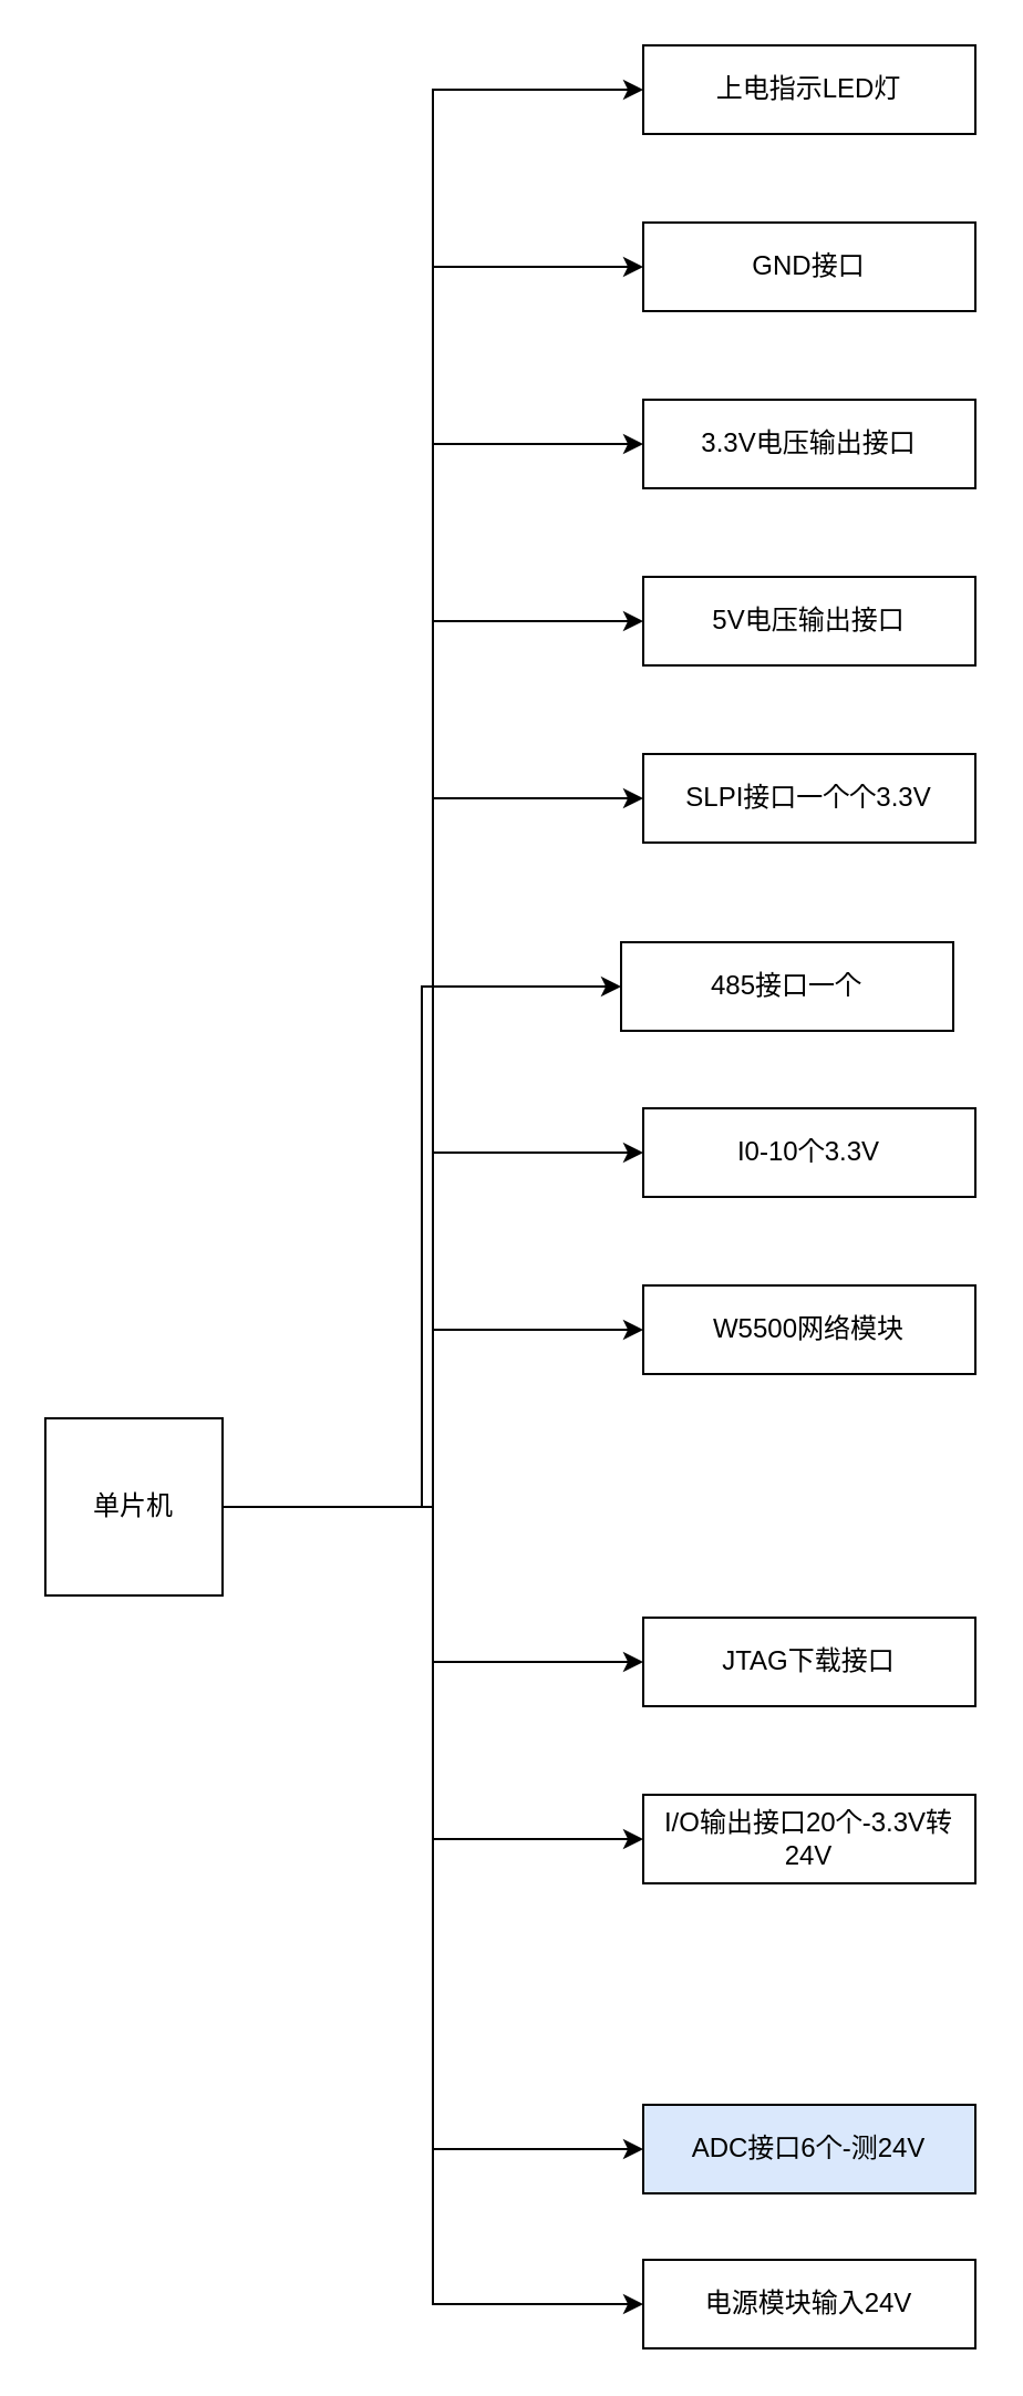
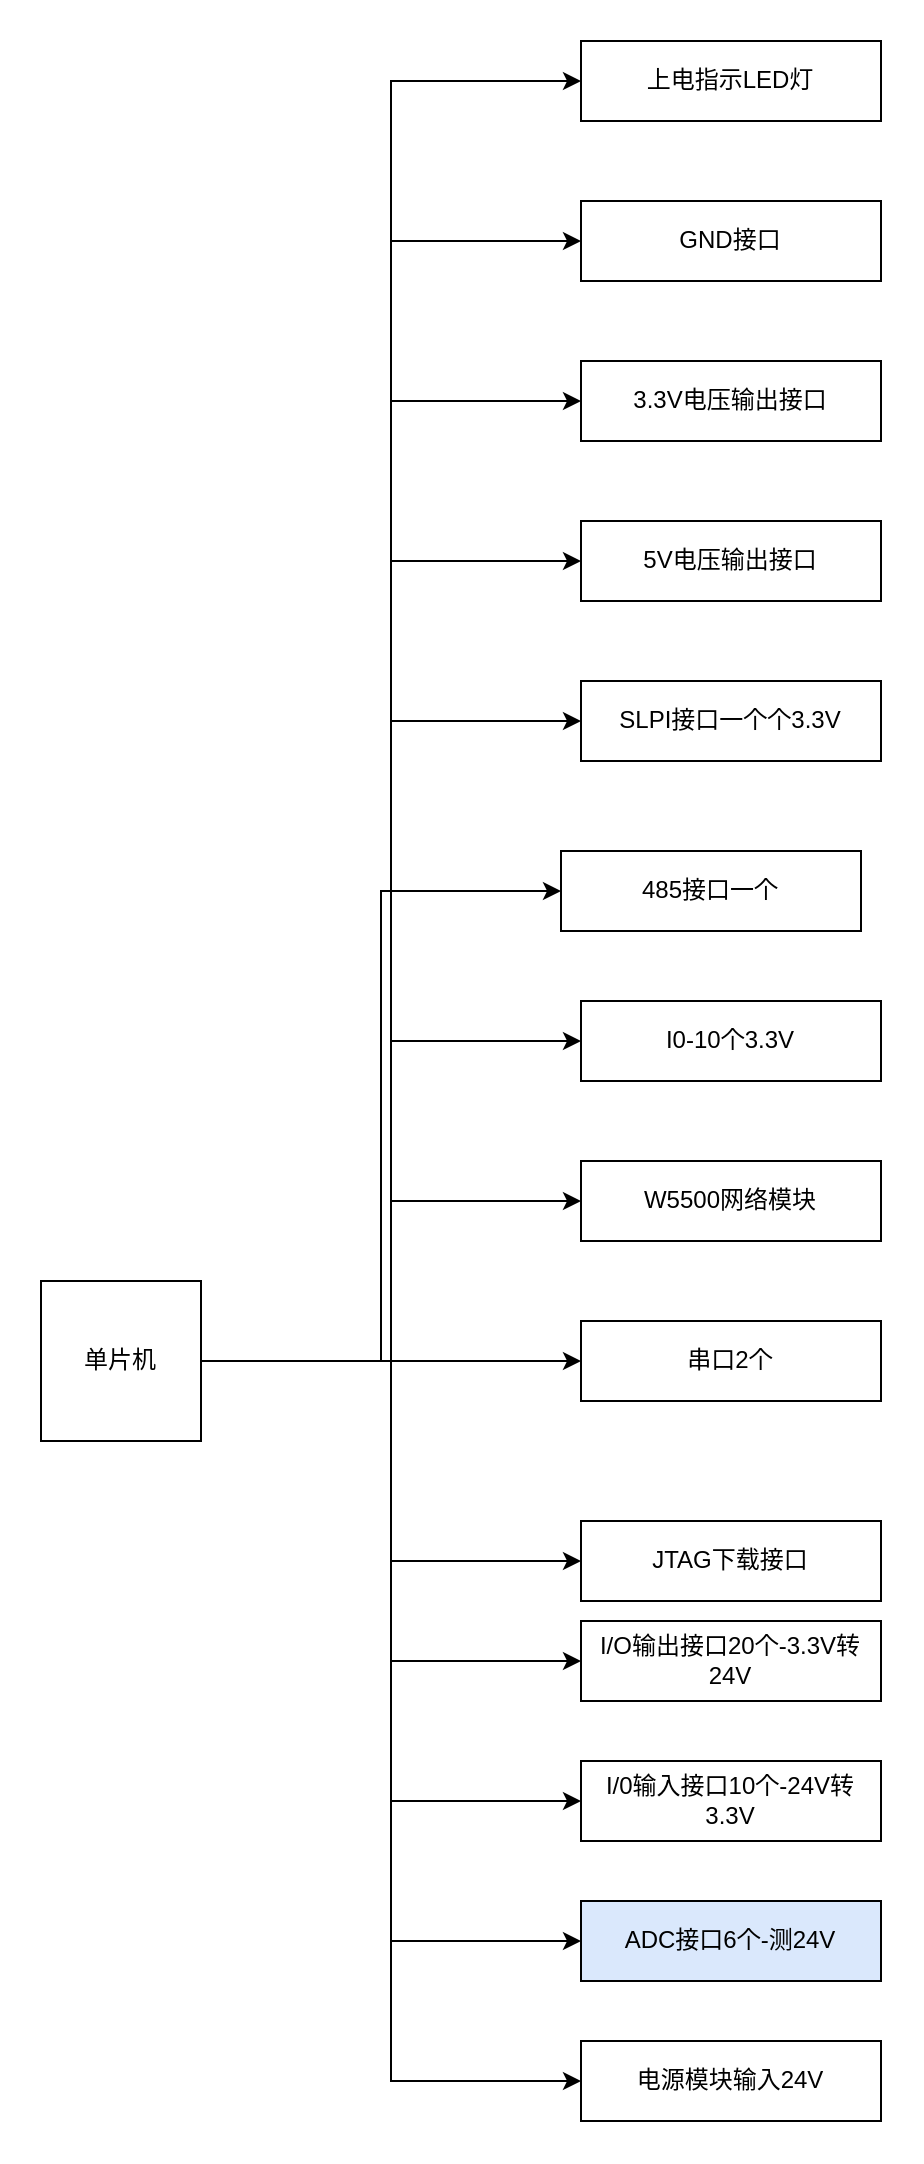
+ <mxCell id="4" style="edgeStyle=orthogonalEdgeStyle;rounded=0;orthogonalLoop=1;jettySize=auto;html=1;entryX=0;entryY=0.5;entryDx=0;entryDy=0;" parent="1" source="16" target="19" edge="1"><mxGeometry relative="1" as="geometry" /></mxCell>
+ <mxCell id="19" value="&lt;span style=&quot;white-space: normal&quot;&gt;串口2个&lt;/span&gt;" style="rounded=0;whiteSpace=wrap;html=1;" parent="1" vertex="1"><mxGeometry x="290" y="660" width="150" height="40" as="geometry" /></mxCell>
- <mxCell id="20" value="&lt;span style=&quot;white-space: normal&quot;&gt;JTAG下载接口&lt;/span&gt;" style="rounded=0;whiteSpace=wrap;html=1;" parent="1" vertex="1"><mxGeometry x="290" y="730" width="150" height="40" as="geometry" /></mxCell>
+ <mxCell id="20" value="&lt;span style=&quot;white-space: normal&quot;&gt;JTAG下载接口&lt;/span&gt;" style="rounded=0;whiteSpace=wrap;html=1;" parent="1" vertex="1"><mxGeometry x="290" y="760" width="150" height="40" as="geometry" /></mxCell>
+ <mxCell id="12" style="edgeStyle=orthogonalEdgeStyle;rounded=0;orthogonalLoop=1;jettySize=auto;html=1;entryX=0;entryY=0.5;entryDx=0;entryDy=0;" parent="1" source="16" target="21" edge="1"><mxGeometry relative="1" as="geometry" /></mxCell>
+ <mxCell id="21" value="I/0输入接口10个-24V转3.3V" style="rounded=0;whiteSpace=wrap;html=1;" parent="1" vertex="1"><mxGeometry x="290" y="880" width="150" height="40" as="geometry" /></mxCell>
